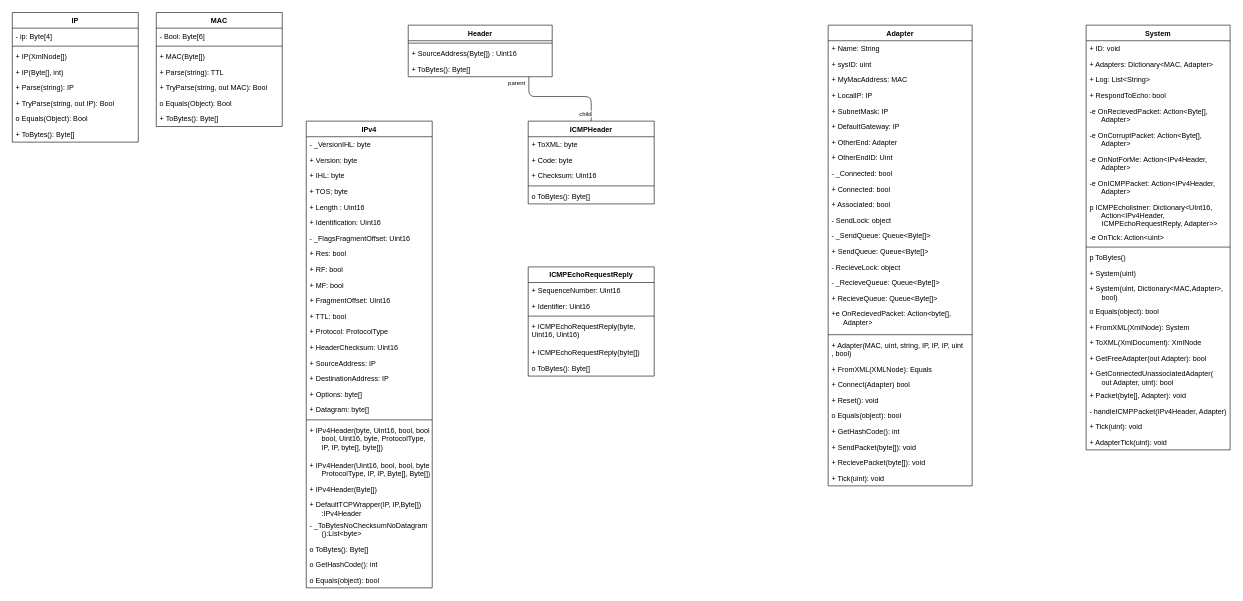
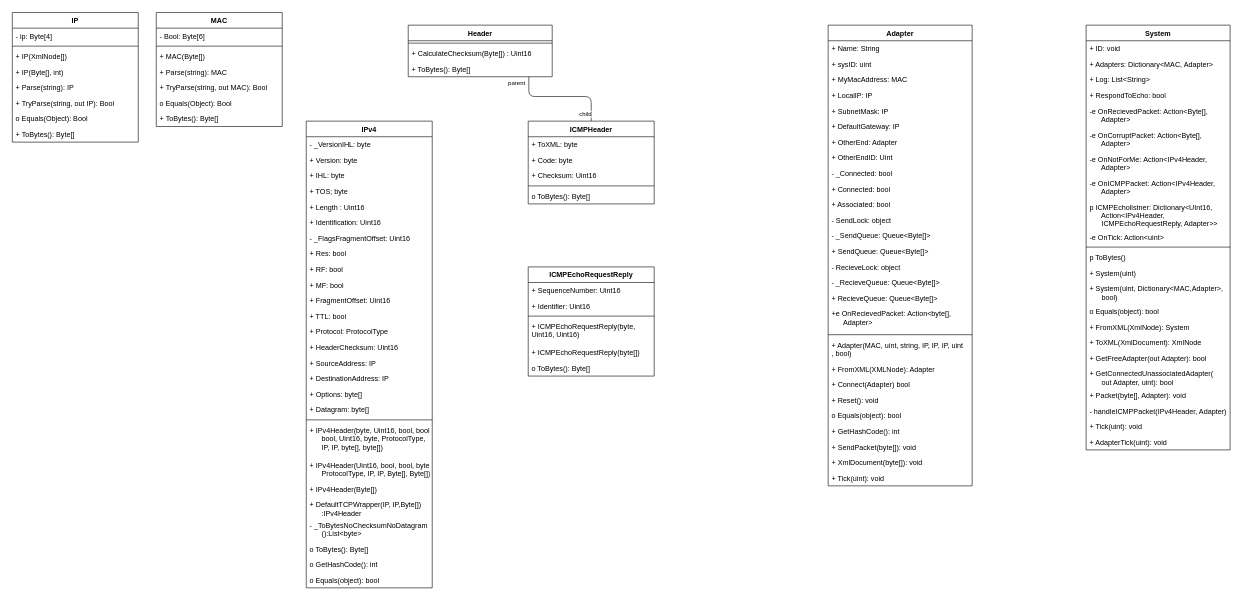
- <mxCell id="21" value="+ SourceAddress(Byte[]) : Uint16" style="text;strokeColor=none;fillColor=none;align=left;verticalAlign=top;spacingLeft=4;spacingRight=4;overflow=hidden;rotatable=0;points=[[0,0.5],[1,0.5]];portConstraint=eastwest;" vertex="1" parent="19"><mxGeometry y="34" width="240" height="26" as="geometry" /></mxCell>
+ <mxCell id="21" value="+ CalculateChecksum(Byte[]) : Uint16" style="text;strokeColor=none;fillColor=none;align=left;verticalAlign=top;spacingLeft=4;spacingRight=4;overflow=hidden;rotatable=0;points=[[0,0.5],[1,0.5]];portConstraint=eastwest;" vertex="1" parent="19"><mxGeometry y="34" width="240" height="26" as="geometry" /></mxCell>
- <mxCell id="15" value="+ Parse(string): TTL" style="text;strokeColor=none;fillColor=none;align=left;verticalAlign=top;spacingLeft=4;spacingRight=4;overflow=hidden;rotatable=0;points=[[0,0.5],[1,0.5]];portConstraint=eastwest;" vertex="1" parent="11"><mxGeometry y="86" width="210" height="26" as="geometry" /></mxCell>
+ <mxCell id="15" value="+ Parse(string): MAC" style="text;strokeColor=none;fillColor=none;align=left;verticalAlign=top;spacingLeft=4;spacingRight=4;overflow=hidden;rotatable=0;points=[[0,0.5],[1,0.5]];portConstraint=eastwest;" vertex="1" parent="11"><mxGeometry y="86" width="210" height="26" as="geometry" /></mxCell>
- <mxCell id="88" value="+ FromXML(XMLNode): Equals" style="text;strokeColor=none;fillColor=none;align=left;verticalAlign=top;spacingLeft=4;spacingRight=4;overflow=hidden;rotatable=0;points=[[0,0.5],[1,0.5]];portConstraint=eastwest;" vertex="1" parent="67"><mxGeometry y="560" width="240" height="26" as="geometry" /></mxCell>
+ <mxCell id="88" value="+ FromXML(XMLNode): Adapter" style="text;strokeColor=none;fillColor=none;align=left;verticalAlign=top;spacingLeft=4;spacingRight=4;overflow=hidden;rotatable=0;points=[[0,0.5],[1,0.5]];portConstraint=eastwest;" vertex="1" parent="67"><mxGeometry y="560" width="240" height="26" as="geometry" /></mxCell>
- <mxCell id="94" value="+ RecievePacket(byte[]): void" style="text;strokeColor=none;fillColor=none;align=left;verticalAlign=top;spacingLeft=4;spacingRight=4;overflow=hidden;rotatable=0;points=[[0,0.5],[1,0.5]];portConstraint=eastwest;" vertex="1" parent="67"><mxGeometry y="716" width="240" height="26" as="geometry" /></mxCell>
+ <mxCell id="94" value="+ XmlDocument(byte[]): void" style="text;strokeColor=none;fillColor=none;align=left;verticalAlign=top;spacingLeft=4;spacingRight=4;overflow=hidden;rotatable=0;points=[[0,0.5],[1,0.5]];portConstraint=eastwest;" vertex="1" parent="67"><mxGeometry y="716" width="240" height="26" as="geometry" /></mxCell>
